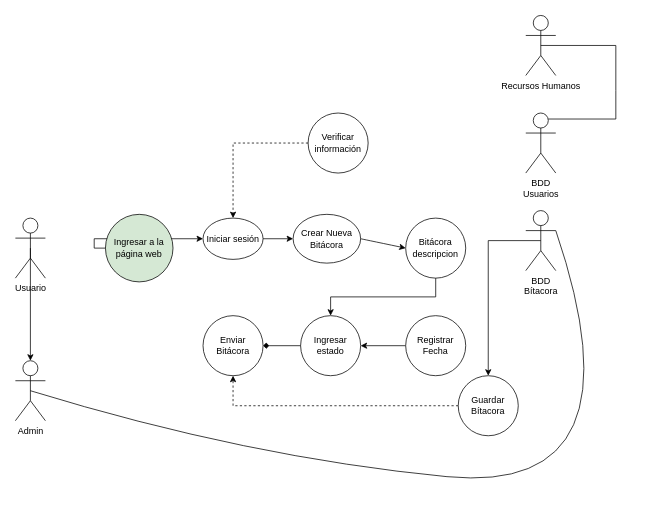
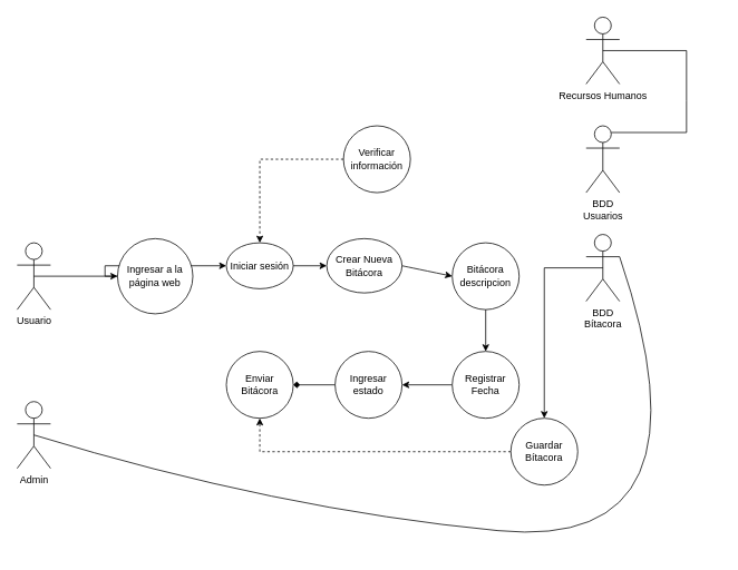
- <mxCell id="5" value="Ingresar a la página web" style="ellipse;whiteSpace=wrap;html=1;aspect=fixed;fillColor=#d5e8d4;" vertex="1" parent="1"><mxGeometry x="140" y="285" width="90" height="90" as="geometry" /></mxCell>
+ <mxCell id="5" value="Ingresar a la página web" style="ellipse;whiteSpace=wrap;html=1;aspect=fixed;" vertex="1" parent="1"><mxGeometry x="140" y="285" width="90" height="90" as="geometry" /></mxCell>
- <mxCell id="17" style="edgeStyle=orthogonalEdgeStyle;rounded=0;orthogonalLoop=1;jettySize=auto;html=1;exitX=0.5;exitY=1;exitDx=0;exitDy=0;" edge="1" parent="1" source="13" target="14"><mxGeometry relative="1" as="geometry"><mxPoint x="490" y="410" as="sourcePoint" /><mxPoint x="570" y="410" as="targetPoint" /></mxGeometry></mxCell>
+ <mxCell id="17" style="edgeStyle=orthogonalEdgeStyle;rounded=0;orthogonalLoop=1;jettySize=auto;html=1;exitX=0.5;exitY=1;exitDx=0;exitDy=0;entryX=0.5;entryY=0;entryDx=0;entryDy=0;" edge="1" parent="1" source="13" target="16"><mxGeometry relative="1" as="geometry"><mxPoint x="490" y="410" as="sourcePoint" /><mxPoint x="570" y="410" as="targetPoint" /></mxGeometry></mxCell>
- <mxCell id="2" style="edgeStyle=orthogonalEdgeStyle;rounded=0;orthogonalLoop=1;jettySize=auto;html=1;exitX=0.5;exitY=0.5;exitDx=0;exitDy=0;exitPerimeter=0;" edge="1" parent="1" source="3" target="10"><mxGeometry relative="1" as="geometry" /></mxCell>
+ <mxCell id="2" style="edgeStyle=orthogonalEdgeStyle;rounded=0;orthogonalLoop=1;jettySize=auto;html=1;exitX=0.5;exitY=0.5;exitDx=0;exitDy=0;exitPerimeter=0;entryX=0;entryY=0.5;entryDx=0;entryDy=0;" edge="1" parent="1" source="3" target="5"><mxGeometry relative="1" as="geometry" /></mxCell>
